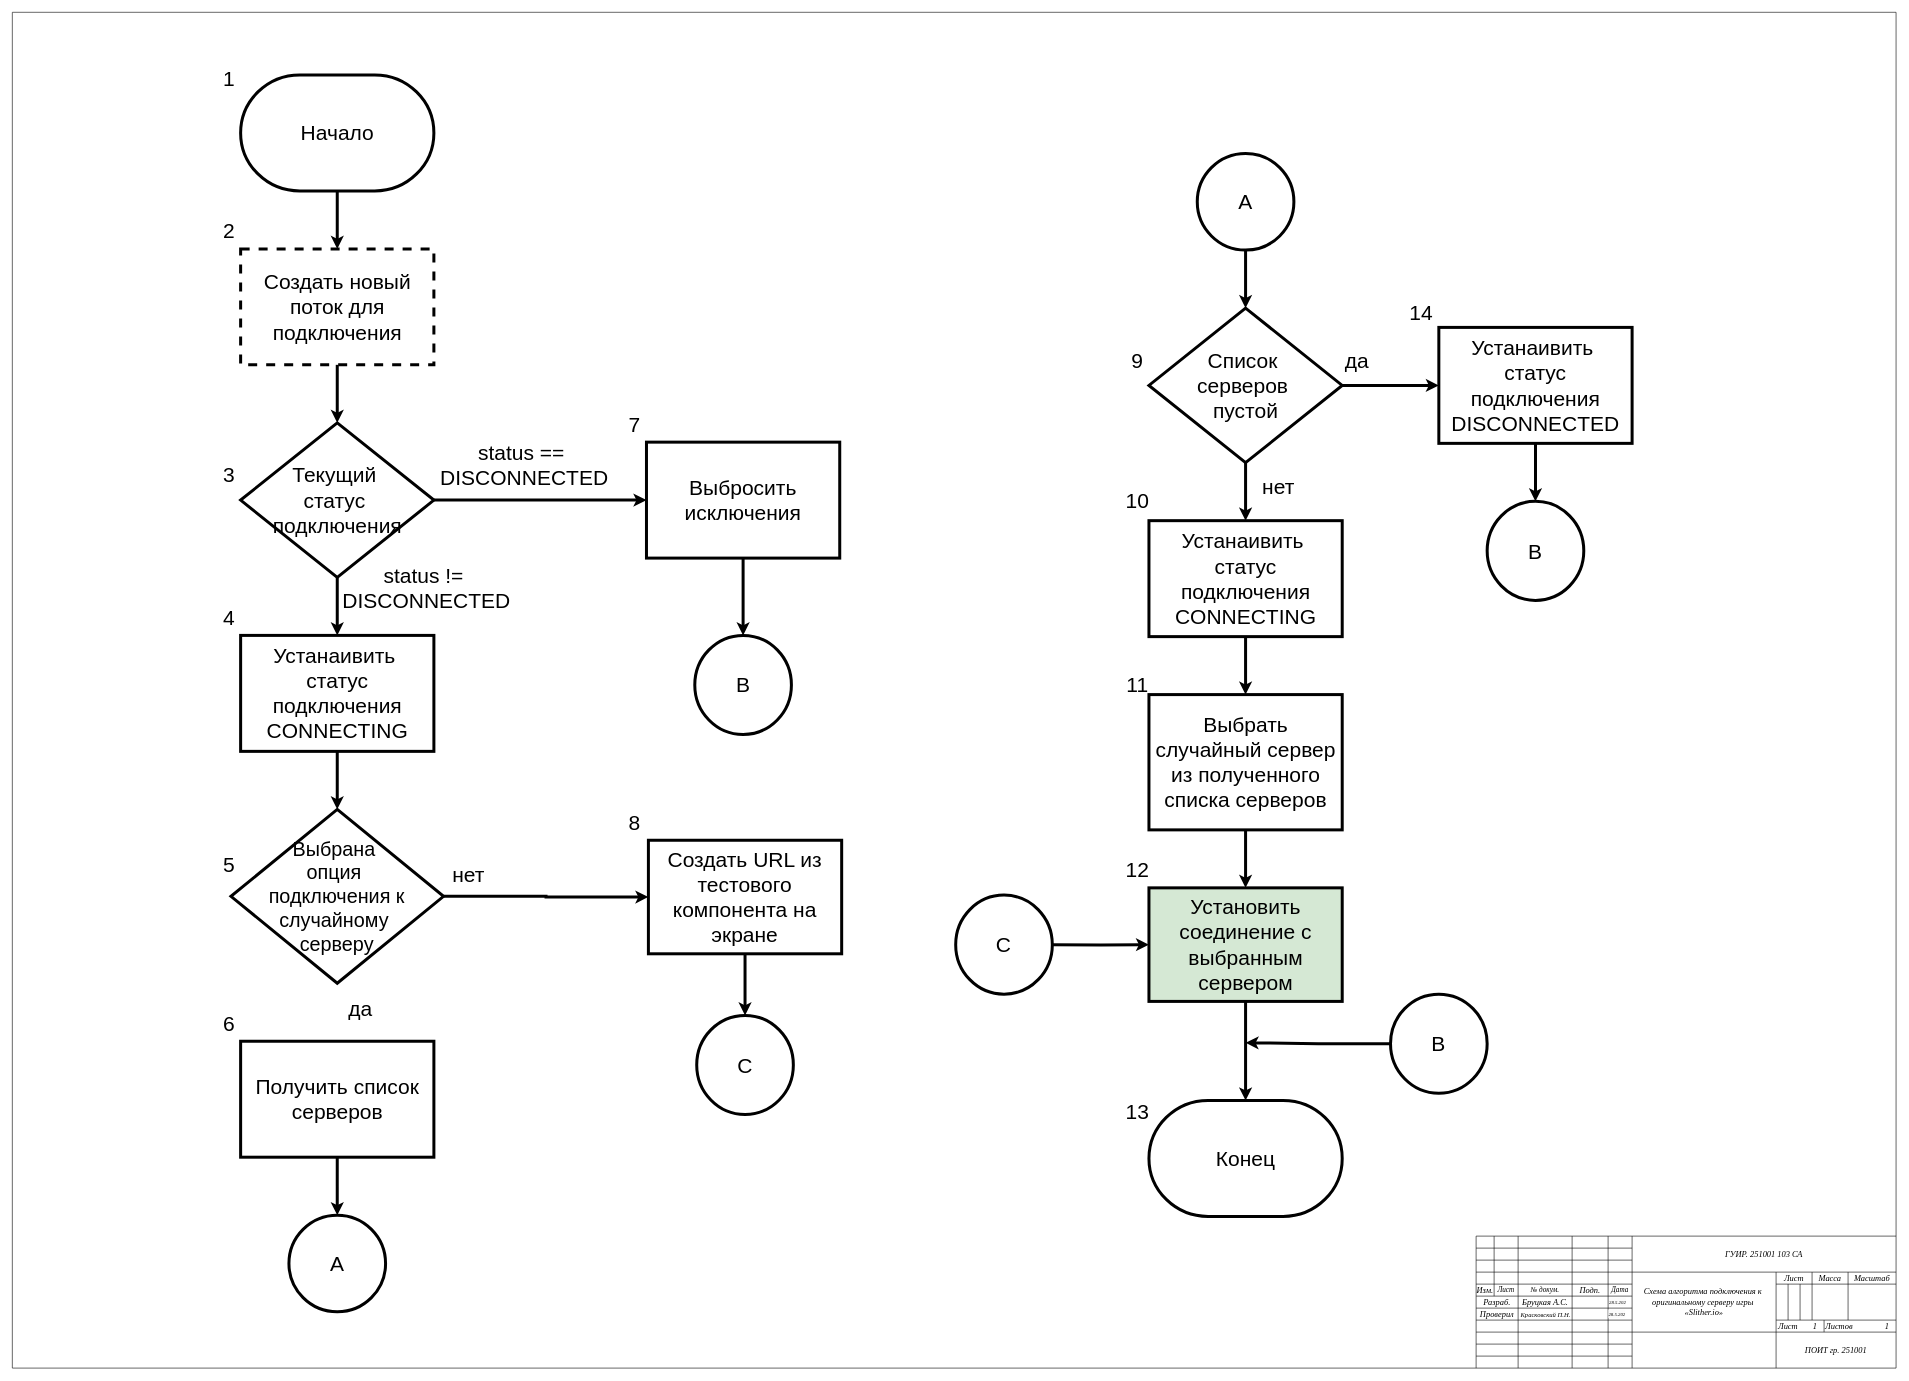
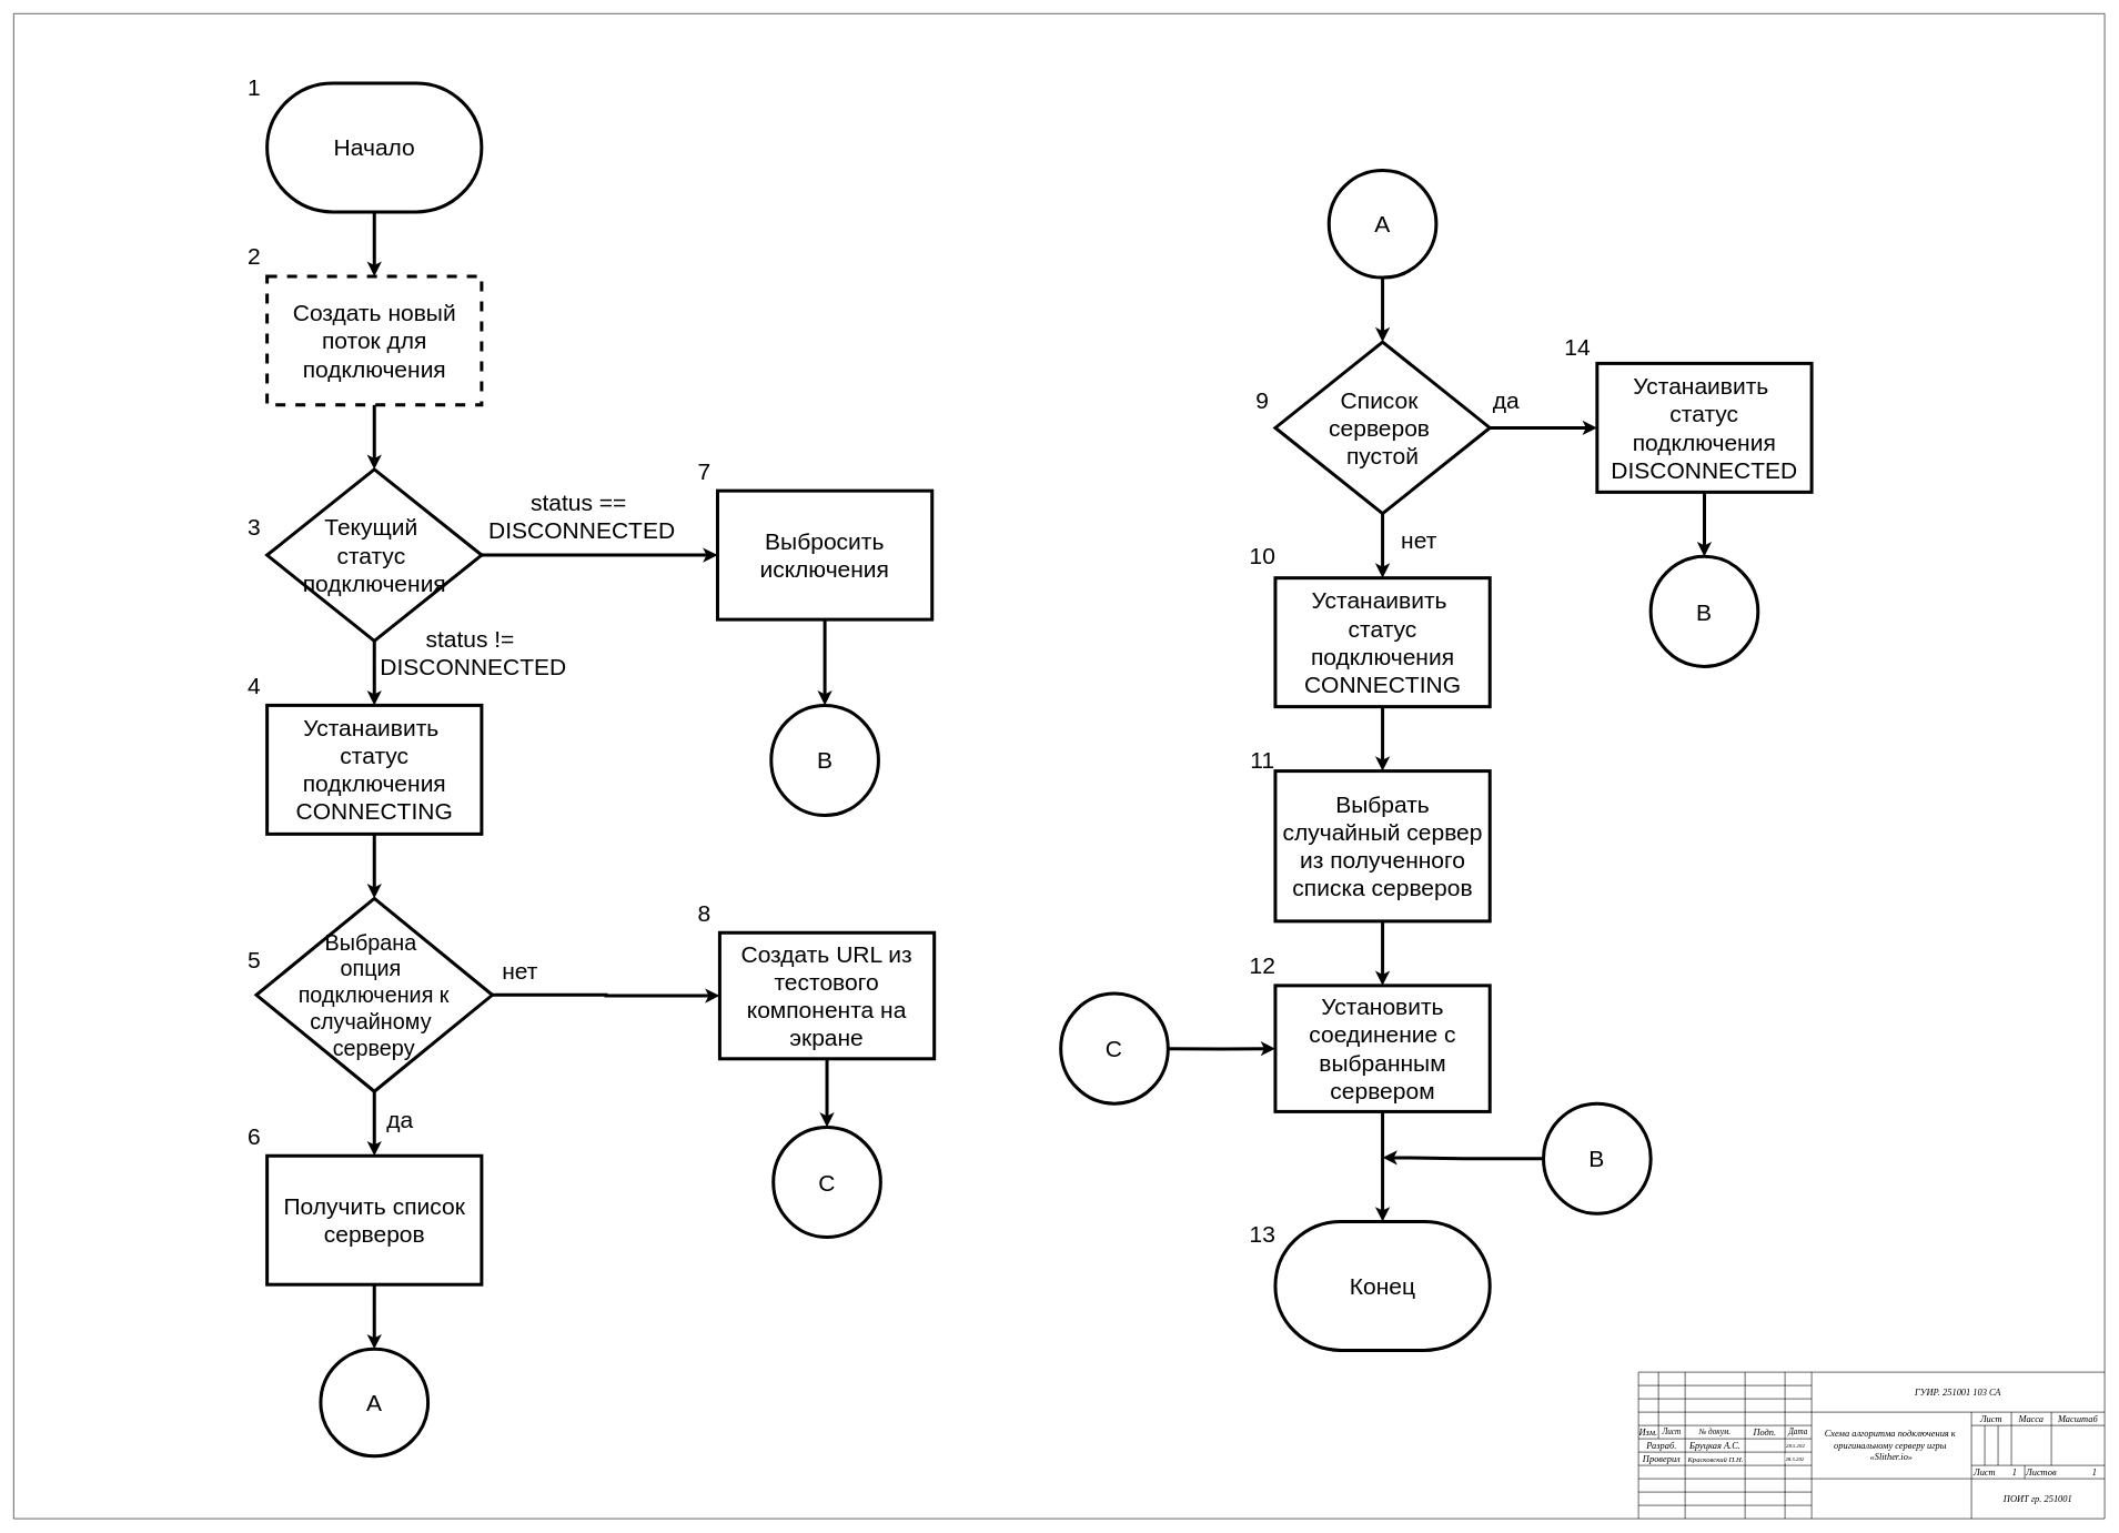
- <mxCell id="76" value="Установить соединение с выбранным сервером" style="rounded=1;whiteSpace=wrap;html=1;absoluteArcSize=1;arcSize=0;strokeWidth=5;fontSize=35;fillColor=#d5e8d4;" vertex="1" parent="42"><mxGeometry x="1554.091" y="1379.476" width="322.148" height="189.261" as="geometry" /></mxCell>
+ <mxCell id="76" value="Установить соединение с выбранным сервером" style="rounded=1;whiteSpace=wrap;html=1;absoluteArcSize=1;arcSize=0;strokeWidth=5;fontSize=35;" vertex="1" parent="42"><mxGeometry x="1554.091" y="1379.476" width="322.148" height="189.261" as="geometry" /></mxCell>
+ <mxCell id="54" style="edgeStyle=orthogonalEdgeStyle;rounded=0;orthogonalLoop=1;jettySize=auto;html=1;exitX=0.5;exitY=1;exitDx=0;exitDy=0;exitPerimeter=0;entryX=0.5;entryY=0;entryDx=0;entryDy=0;strokeWidth=5;fontSize=35;" edge="1" parent="42" source="56" target="59"><mxGeometry relative="1" as="geometry" /></mxCell>
